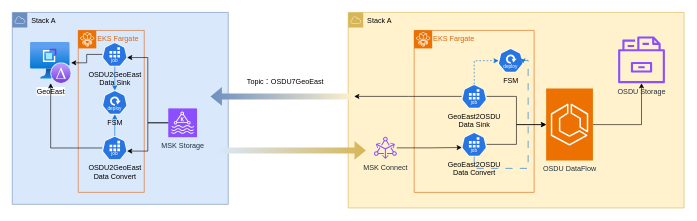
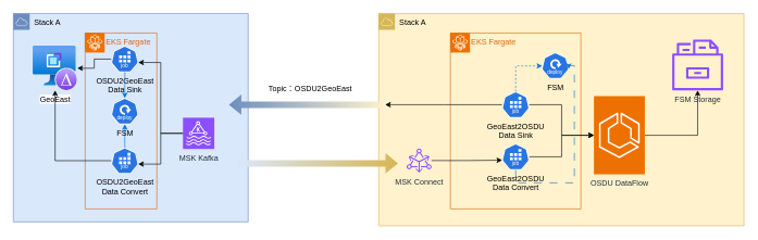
- <mxCell id="34" value="Topic：OSDU7GeoEast" style="text;html=1;align=center;verticalAlign=middle;resizable=0;points=[];autosize=1;strokeColor=none;fillColor=none;" parent="1" vertex="1"><mxGeometry x="400" y="120" width="150" height="30" as="geometry" /></mxCell>
+ <mxCell id="34" value="Topic：OSDU2GeoEast" style="text;html=1;align=center;verticalAlign=middle;resizable=0;points=[];autosize=1;strokeColor=none;fillColor=none;" parent="1" vertex="1"><mxGeometry x="400" y="120" width="150" height="30" as="geometry" /></mxCell>
- <mxCell id="20" value="OSDU Storage" style="sketch=0;outlineConnect=0;fontColor=#232F3E;gradientColor=none;fillColor=#8C4FFF;strokeColor=none;dashed=0;verticalLabelPosition=bottom;verticalAlign=top;align=center;html=1;fontSize=12;fontStyle=0;aspect=fixed;pointerEvents=1;shape=mxgraph.aws4.opensearch_service_index;" parent="16" vertex="1"><mxGeometry x="450" y="40" width="78" height="78" as="geometry" /></mxCell>
+ <mxCell id="20" value="FSM Storage" style="sketch=0;outlineConnect=0;fontColor=#232F3E;gradientColor=none;fillColor=#8C4FFF;strokeColor=none;dashed=0;verticalLabelPosition=bottom;verticalAlign=top;align=center;html=1;fontSize=12;fontStyle=0;aspect=fixed;pointerEvents=1;shape=mxgraph.aws4.opensearch_service_index;" parent="16" vertex="1"><mxGeometry x="450" y="40" width="78" height="78" as="geometry" /></mxCell>
- <mxCell id="4" value="MSK Storage" style="sketch=0;points=[[0,0,0],[0.25,0,0],[0.5,0,0],[0.75,0,0],[1,0,0],[0,1,0],[0.25,1,0],[0.5,1,0],[0.75,1,0],[1,1,0],[0,0.25,0],[0,0.5,0],[0,0.75,0],[1,0.25,0],[1,0.5,0],[1,0.75,0]];outlineConnect=0;fontColor=#232F3E;fillColor=#8C4FFF;strokeColor=#ffffff;dashed=0;verticalLabelPosition=bottom;verticalAlign=top;align=center;html=1;fontSize=12;fontStyle=0;aspect=fixed;shape=mxgraph.aws4.resourceIcon;resIcon=mxgraph.aws4.managed_streaming_for_kafka;" parent="2" vertex="1"><mxGeometry x="260" y="160" width="48" height="48" as="geometry" /></mxCell>
+ <mxCell id="4" value="MSK Kafka" style="sketch=0;points=[[0,0,0],[0.25,0,0],[0.5,0,0],[0.75,0,0],[1,0,0],[0,1,0],[0.25,1,0],[0.5,1,0],[0.75,1,0],[1,1,0],[0,0.25,0],[0,0.5,0],[0,0.75,0],[1,0.25,0],[1,0.5,0],[1,0.75,0]];outlineConnect=0;fontColor=#232F3E;fillColor=#8C4FFF;strokeColor=#ffffff;dashed=0;verticalLabelPosition=bottom;verticalAlign=top;align=center;html=1;fontSize=12;fontStyle=0;aspect=fixed;shape=mxgraph.aws4.resourceIcon;resIcon=mxgraph.aws4.managed_streaming_for_kafka;" parent="2" vertex="1"><mxGeometry x="260" y="160" width="48" height="48" as="geometry" /></mxCell>
